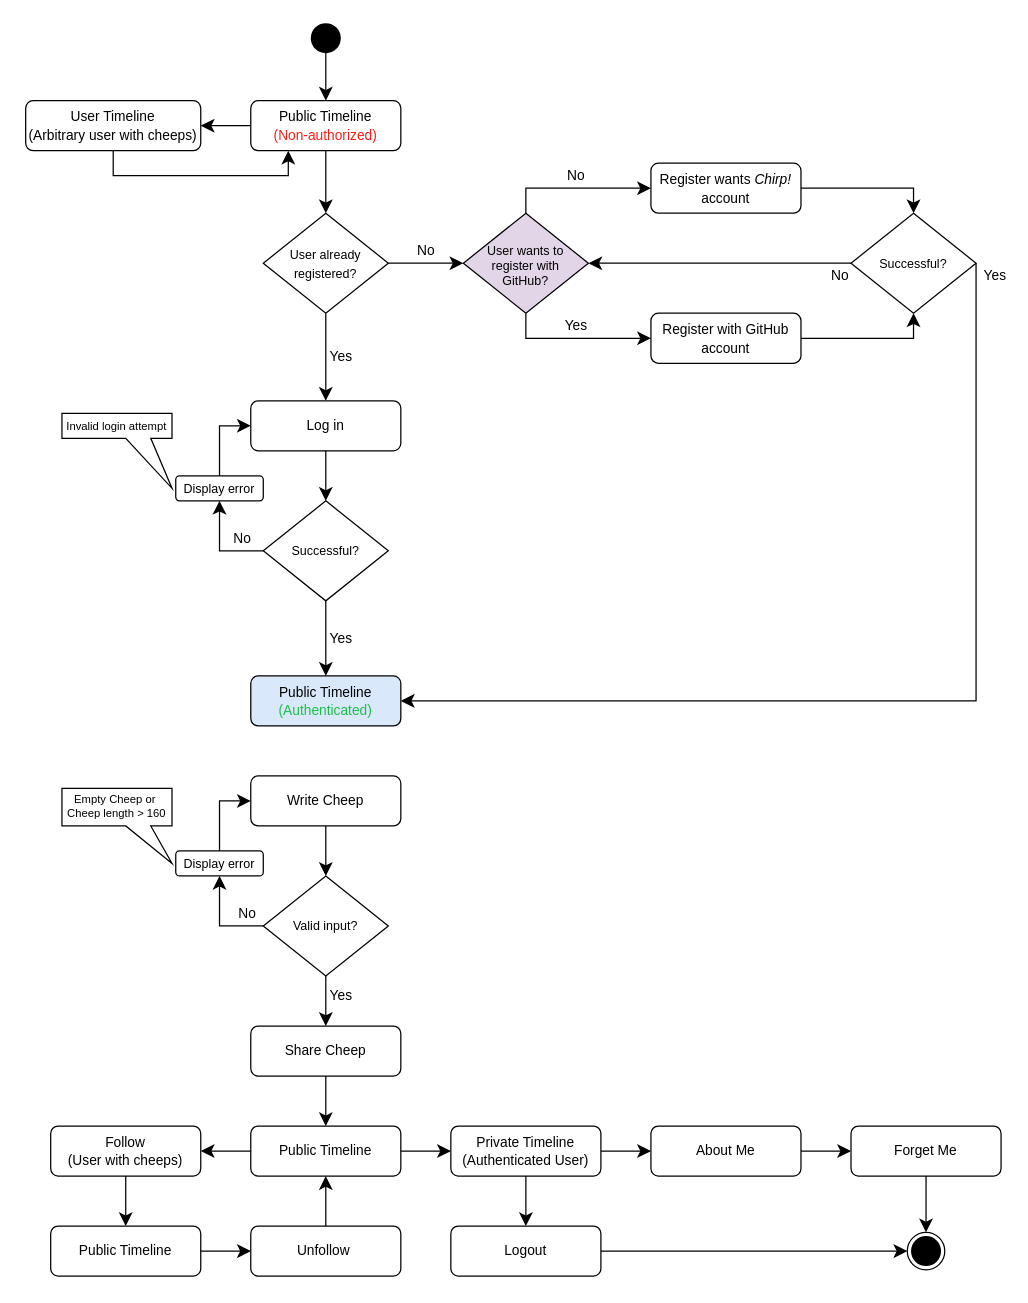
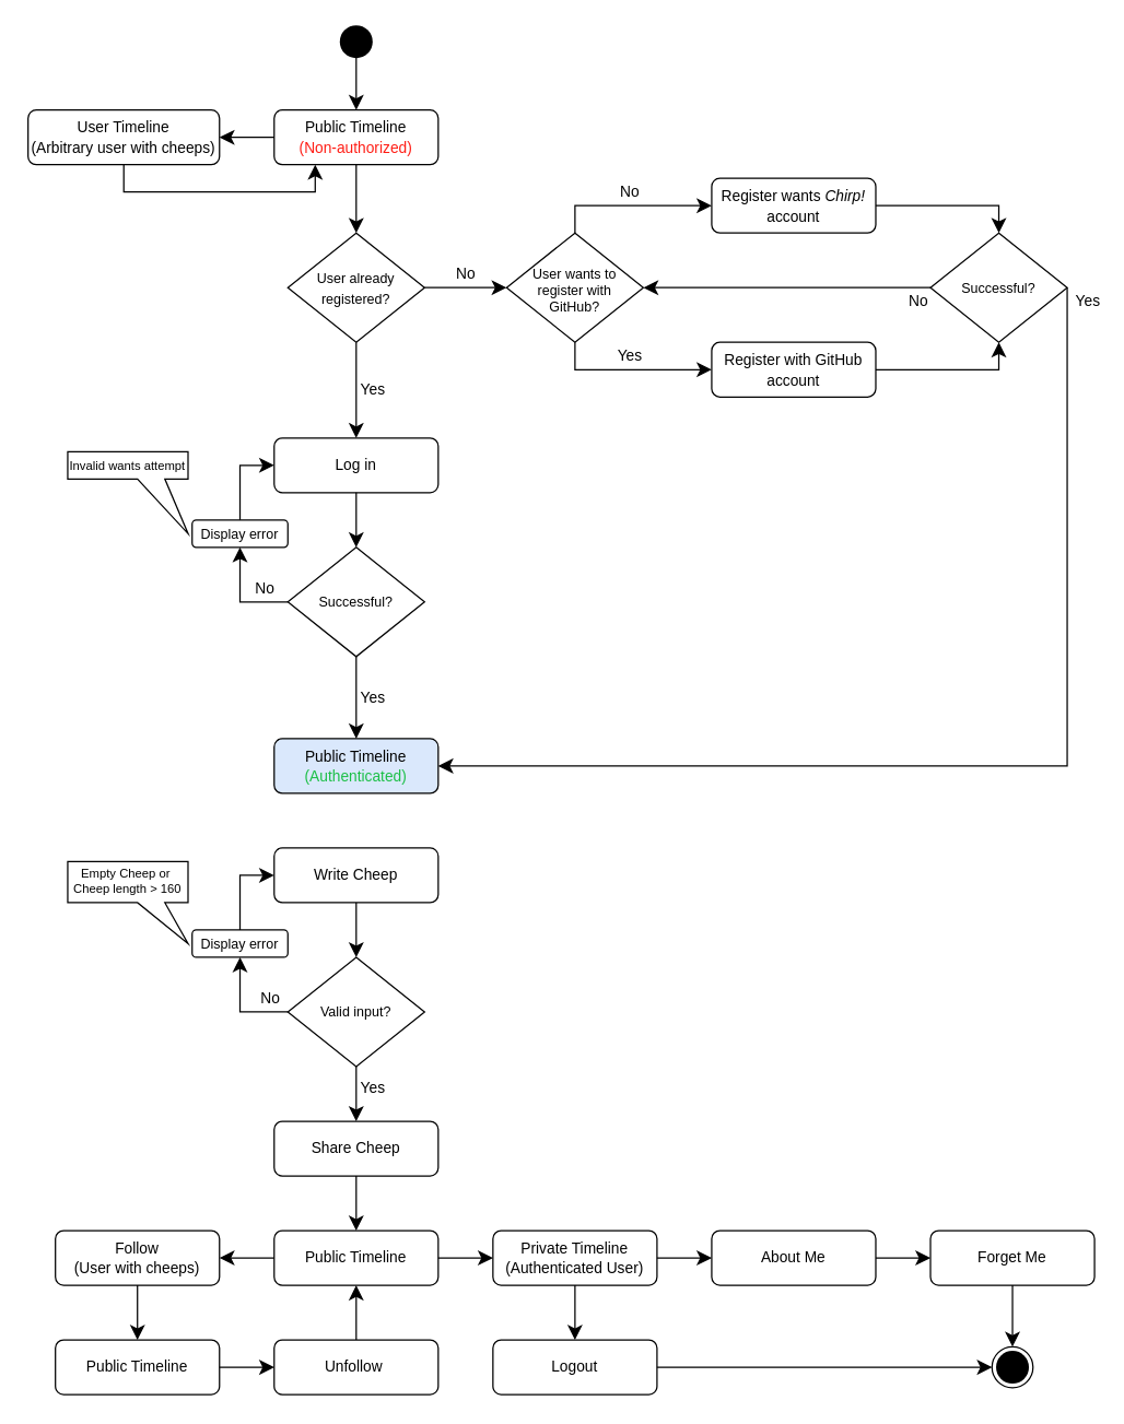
- <mxCell id="11" value="&lt;font&gt;User wants to &lt;br&gt;register with&lt;/font&gt;&lt;div&gt;&lt;font&gt;GitHub?&lt;/font&gt;&lt;/div&gt;" style="rhombus;whiteSpace=wrap;html=1;shadow=0;fontFamily=Helvetica;fontSize=10;align=center;strokeWidth=1;spacing=6;spacingTop=3;verticalAlign=middle;horizontal=1;fillColor=#e1d5e7;" vertex="1" parent="1"><mxGeometry x="370" y="170" width="100" height="80" as="geometry" /></mxCell>
+ <mxCell id="11" value="&lt;font&gt;User wants to &lt;br&gt;register with&lt;/font&gt;&lt;div&gt;&lt;font&gt;GitHub?&lt;/font&gt;&lt;/div&gt;" style="rhombus;whiteSpace=wrap;html=1;shadow=0;fontFamily=Helvetica;fontSize=10;align=center;strokeWidth=1;spacing=6;spacingTop=3;verticalAlign=middle;horizontal=1;" vertex="1" parent="1"><mxGeometry x="370" y="170" width="100" height="80" as="geometry" /></mxCell>
- <mxCell id="60" value="&lt;font style=&quot;font-size: 9px;&quot;&gt;Invalid login attempt&lt;/font&gt;" style="shape=callout;whiteSpace=wrap;html=1;perimeter=calloutPerimeter;position2=1;spacingBottom=0;spacing=2;spacingLeft=0;size=40;position=0.58;" vertex="1" parent="1"><mxGeometry x="49" y="330" width="88" height="60" as="geometry" /></mxCell>
+ <mxCell id="60" value="&lt;font style=&quot;font-size: 9px;&quot;&gt;Invalid wants attempt&lt;/font&gt;" style="shape=callout;whiteSpace=wrap;html=1;perimeter=calloutPerimeter;position2=1;spacingBottom=0;spacing=2;spacingLeft=0;size=40;position=0.58;" vertex="1" parent="1"><mxGeometry x="49" y="330" width="88" height="60" as="geometry" /></mxCell>
